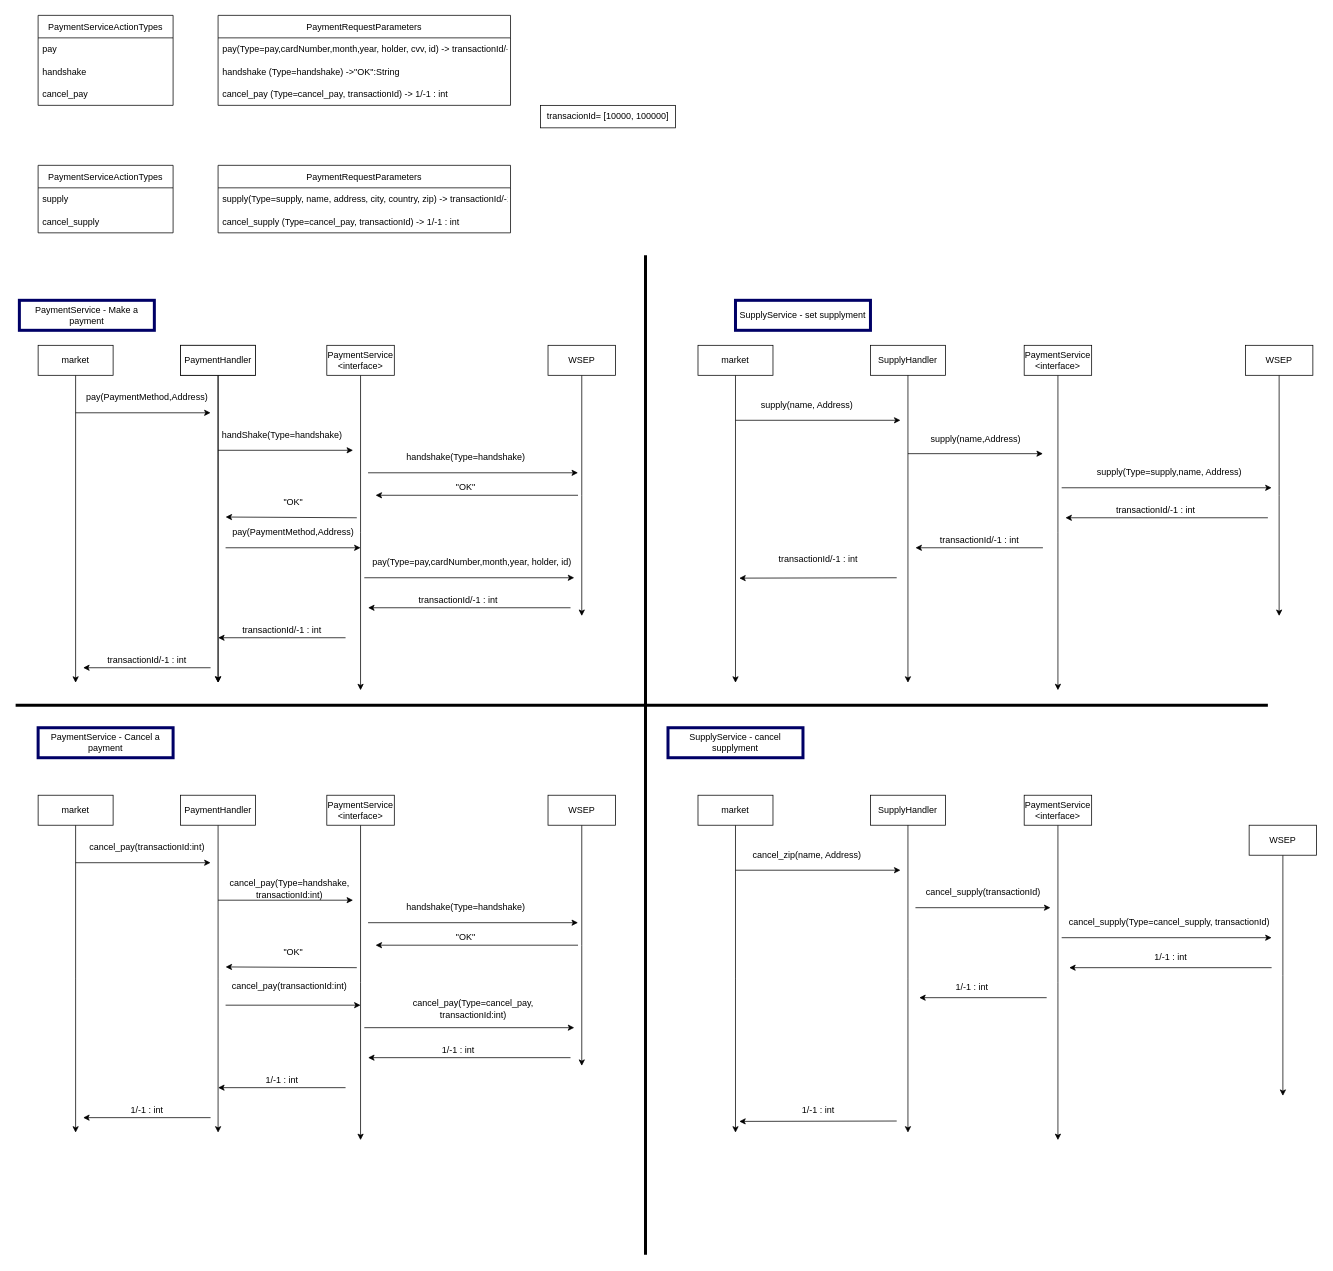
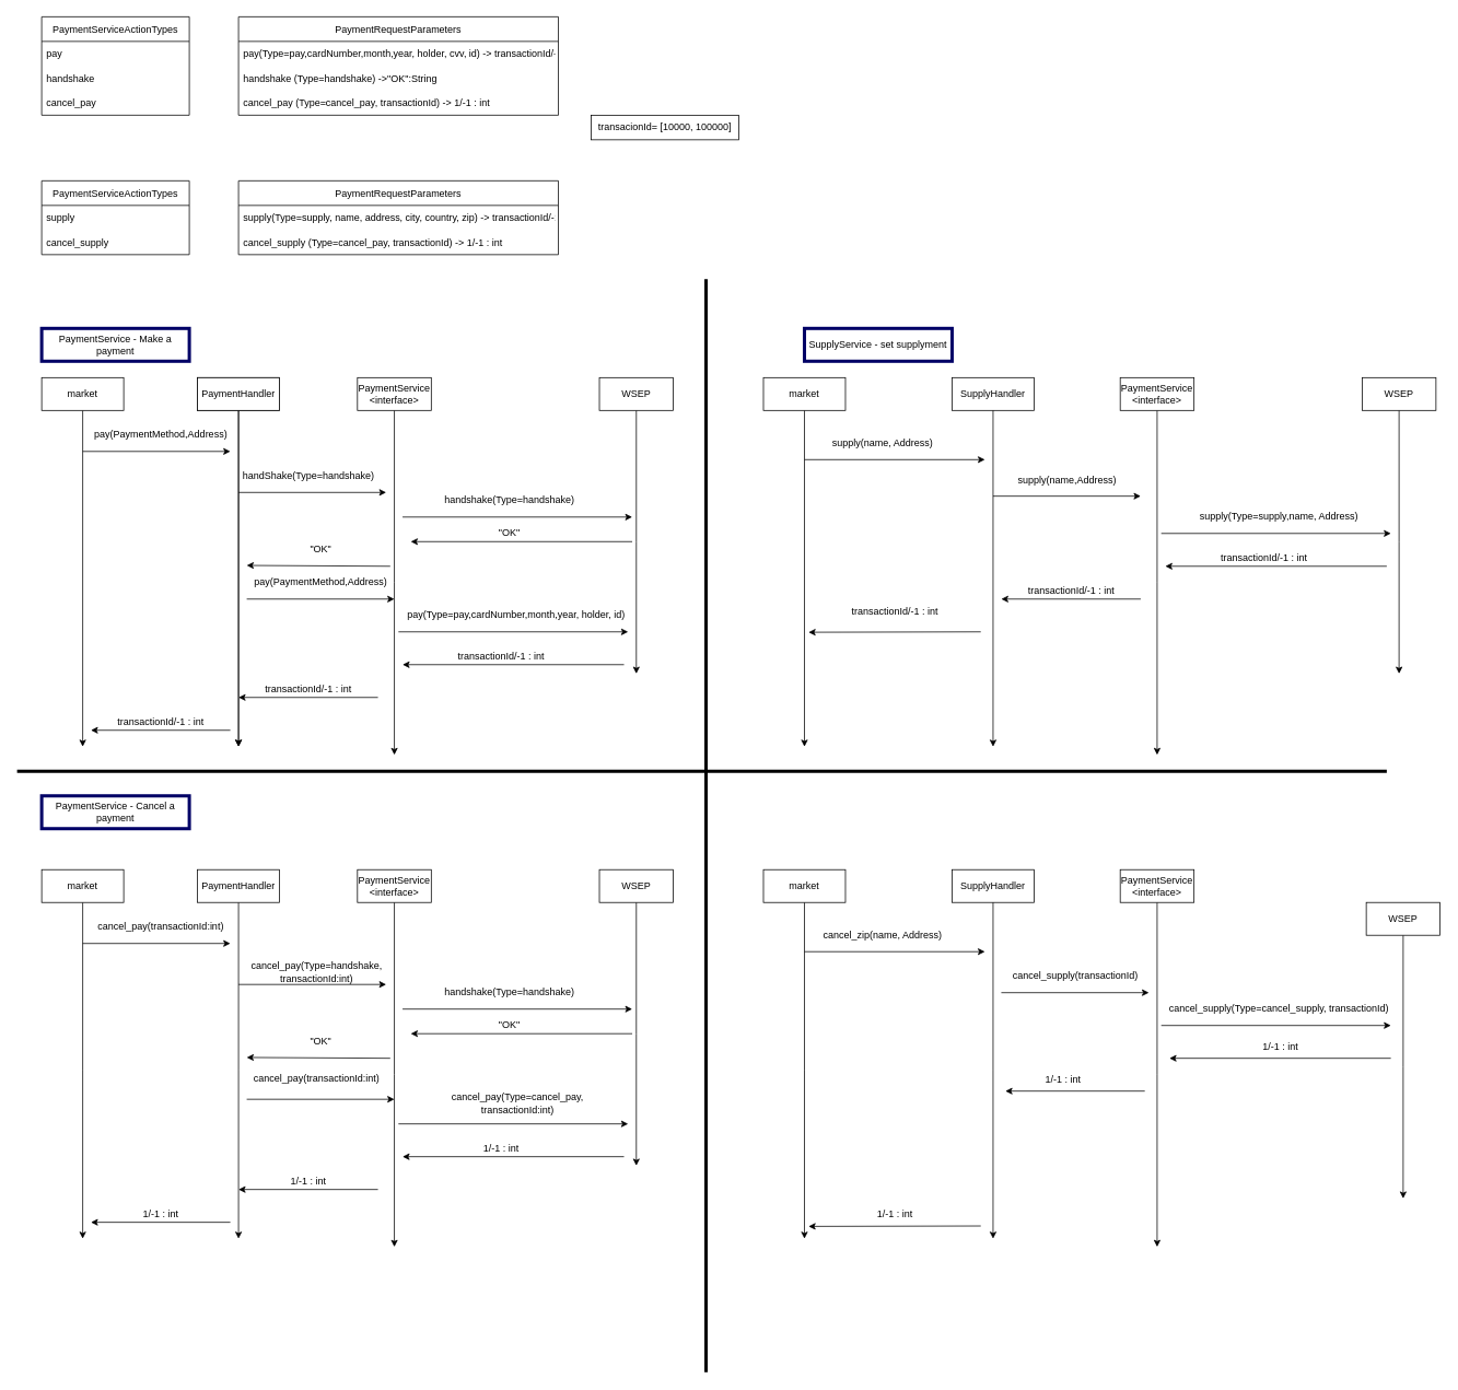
- <mxCell id="17" value="PaymentService - Make a payment" style="text;html=1;strokeColor=#000066;fillColor=none;align=center;verticalAlign=middle;whiteSpace=wrap;rounded=0;strokeWidth=4;" parent="1" vertex="1"><mxGeometry x="25" y="400" width="180" height="40" as="geometry" /></mxCell>
+ <mxCell id="17" value="PaymentService - Make a payment" style="text;html=1;strokeColor=#000066;fillColor=none;align=center;verticalAlign=middle;whiteSpace=wrap;rounded=0;strokeWidth=4;" parent="1" vertex="1"><mxGeometry x="50" y="400" width="180" height="40" as="geometry" /></mxCell>
- <mxCell id="75" value="SupplyService - cancel supplyment" style="text;html=1;strokeColor=#000066;fillColor=none;align=center;verticalAlign=middle;whiteSpace=wrap;rounded=0;strokeWidth=4;" parent="1" vertex="1"><mxGeometry x="890" y="970" width="180" height="40" as="geometry" /></mxCell>
